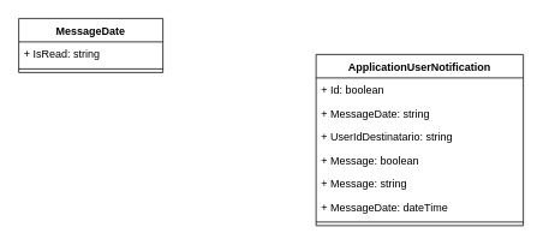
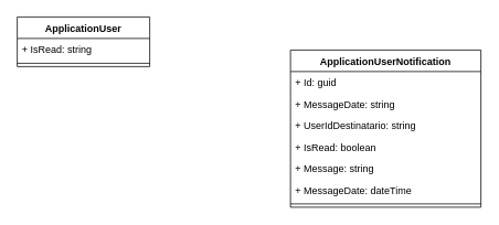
- <mxCell id="2" value="MessageDate" style="swimlane;fontStyle=1;align=center;verticalAlign=top;childLayout=stackLayout;horizontal=1;startSize=26;horizontalStack=0;resizeParent=1;resizeParentMax=0;resizeLast=0;collapsible=1;marginBottom=0;" vertex="1" parent="1"><mxGeometry x="20" y="20" width="160" height="60" as="geometry"><mxRectangle x="140" y="260" width="130" height="30" as="alternateBounds" /></mxGeometry></mxCell>
+ <mxCell id="2" value="ApplicationUser" style="swimlane;fontStyle=1;align=center;verticalAlign=top;childLayout=stackLayout;horizontal=1;startSize=26;horizontalStack=0;resizeParent=1;resizeParentMax=0;resizeLast=0;collapsible=1;marginBottom=0;" vertex="1" parent="1"><mxGeometry x="20" y="20" width="160" height="60" as="geometry"><mxRectangle x="140" y="260" width="130" height="30" as="alternateBounds" /></mxGeometry></mxCell>
- <mxCell id="6" value="+ Id: boolean" style="text;strokeColor=none;fillColor=none;align=left;verticalAlign=top;spacingLeft=4;spacingRight=4;overflow=hidden;rotatable=0;points=[[0,0.5],[1,0.5]];portConstraint=eastwest;" vertex="1" parent="5"><mxGeometry y="26" width="230" height="26" as="geometry" /></mxCell>
+ <mxCell id="6" value="+ Id: guid" style="text;strokeColor=none;fillColor=none;align=left;verticalAlign=top;spacingLeft=4;spacingRight=4;overflow=hidden;rotatable=0;points=[[0,0.5],[1,0.5]];portConstraint=eastwest;" vertex="1" parent="5"><mxGeometry y="26" width="230" height="26" as="geometry" /></mxCell>
- <mxCell id="9" value="+ Message: boolean" style="text;strokeColor=none;fillColor=none;align=left;verticalAlign=top;spacingLeft=4;spacingRight=4;overflow=hidden;rotatable=0;points=[[0,0.5],[1,0.5]];portConstraint=eastwest;" vertex="1" parent="5"><mxGeometry y="104" width="230" height="26" as="geometry" /></mxCell>
+ <mxCell id="9" value="+ IsRead: boolean" style="text;strokeColor=none;fillColor=none;align=left;verticalAlign=top;spacingLeft=4;spacingRight=4;overflow=hidden;rotatable=0;points=[[0,0.5],[1,0.5]];portConstraint=eastwest;" vertex="1" parent="5"><mxGeometry y="104" width="230" height="26" as="geometry" /></mxCell>
